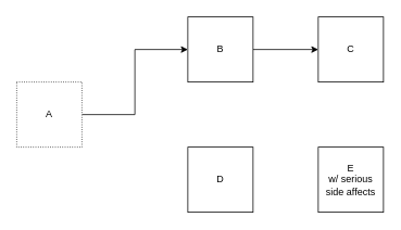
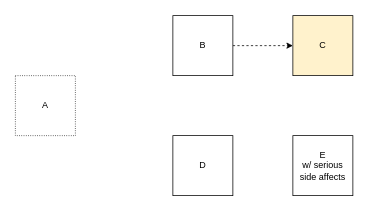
- <mxCell id="4" style="edgeStyle=orthogonalEdgeStyle;rounded=0;orthogonalLoop=1;jettySize=auto;html=1;exitX=1;exitY=0.5;exitDx=0;exitDy=0;entryX=0;entryY=0.5;entryDx=0;entryDy=0;" edge="1" parent="1" source="5" target="6"><mxGeometry relative="1" as="geometry" /></mxCell>
+ <mxCell id="4" style="edgeStyle=orthogonalEdgeStyle;rounded=0;orthogonalLoop=1;jettySize=auto;html=1;exitX=1;exitY=0.5;exitDx=0;exitDy=0;entryX=0;entryY=0.5;entryDx=0;entryDy=0;dashed=1;" edge="1" parent="1" source="5" target="6"><mxGeometry relative="1" as="geometry" /></mxCell>
- <mxCell id="6" value="C" style="whiteSpace=wrap;html=1;aspect=fixed;" vertex="1" parent="1"><mxGeometry x="390" y="20" width="80" height="80" as="geometry" /></mxCell>
+ <mxCell id="6" value="C" style="whiteSpace=wrap;html=1;aspect=fixed;fillColor=#fff2cc;" vertex="1" parent="1"><mxGeometry x="390" y="20" width="80" height="80" as="geometry" /></mxCell>
- <mxCell id="2" style="edgeStyle=orthogonalEdgeStyle;rounded=0;orthogonalLoop=1;jettySize=auto;html=1;exitX=1;exitY=0.5;exitDx=0;exitDy=0;entryX=0;entryY=0.5;entryDx=0;entryDy=0;" edge="1" parent="1" source="3" target="5"><mxGeometry relative="1" as="geometry" /></mxCell>
